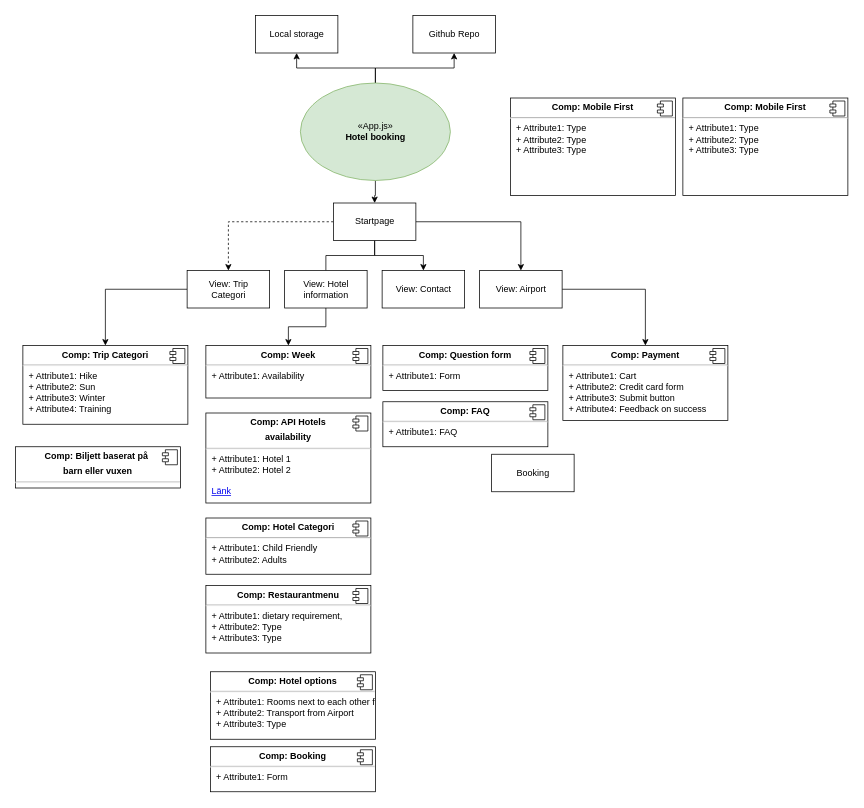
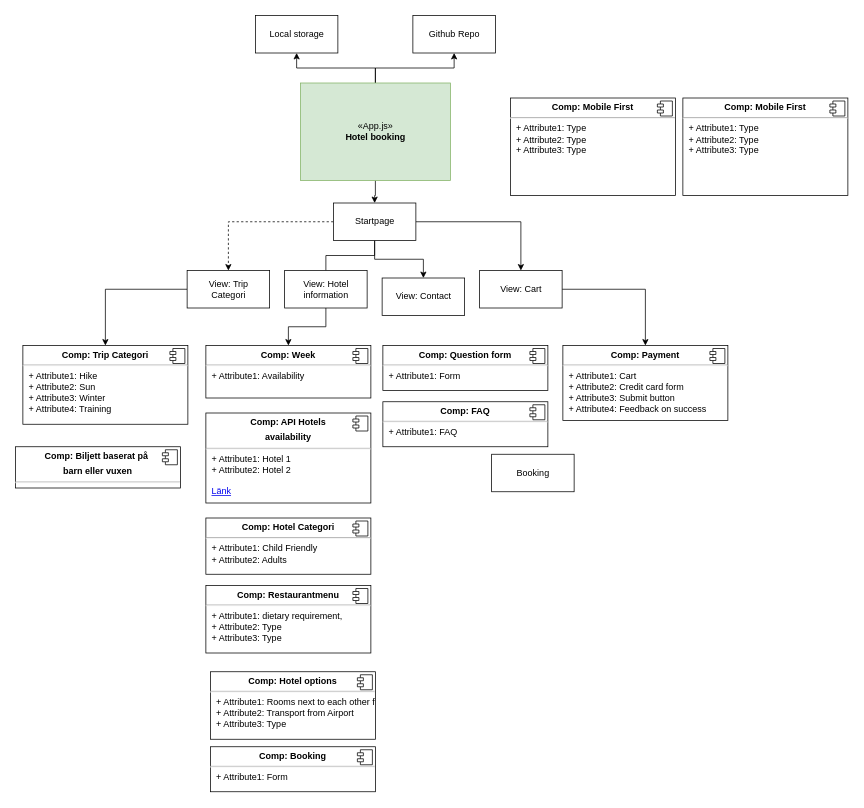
- <mxCell id="21" value="«App.js»&lt;br&gt;&lt;b&gt;Hotel booking&lt;/b&gt;" style="ellipse;html=1;fillColor=#d5e8d4;strokeColor=#82b366;" parent="1" vertex="1"><mxGeometry x="400" y="110" width="200" height="130" as="geometry" /></mxCell>
+ <mxCell id="21" value="«App.js»&lt;br&gt;&lt;b&gt;Hotel booking&lt;/b&gt;" style="html=1;fillColor=#d5e8d4;strokeColor=#82b366;" parent="1" vertex="1"><mxGeometry x="400" y="110" width="200" height="130" as="geometry" /></mxCell>
- <mxCell id="33" value="View: Contact" style="html=1;" parent="1" vertex="1"><mxGeometry x="509" y="360" width="110" height="50" as="geometry" /></mxCell>
+ <mxCell id="33" value="View: Contact" style="html=1;" parent="1" vertex="1"><mxGeometry x="509" y="370" width="110" height="50" as="geometry" /></mxCell>
- <mxCell id="35" value="View: Airport" style="html=1;" parent="1" vertex="1"><mxGeometry x="639" y="360" width="110" height="50" as="geometry" /></mxCell>
+ <mxCell id="35" value="View: Cart" style="html=1;" parent="1" vertex="1"><mxGeometry x="639" y="360" width="110" height="50" as="geometry" /></mxCell>
